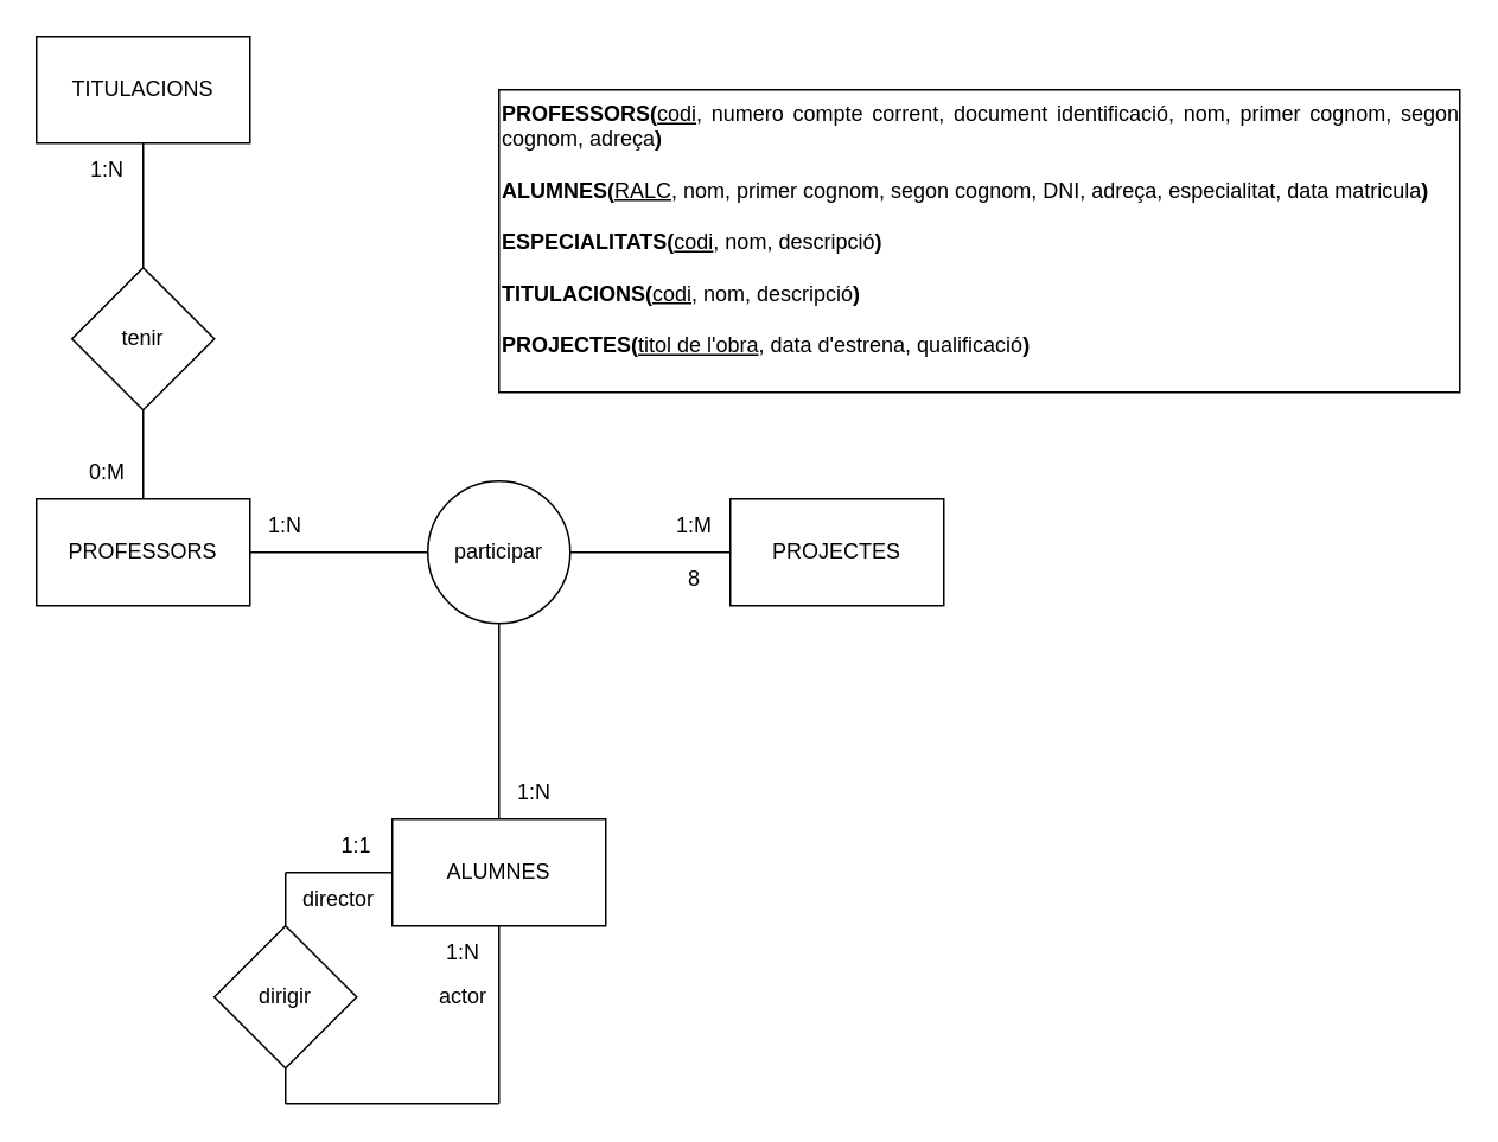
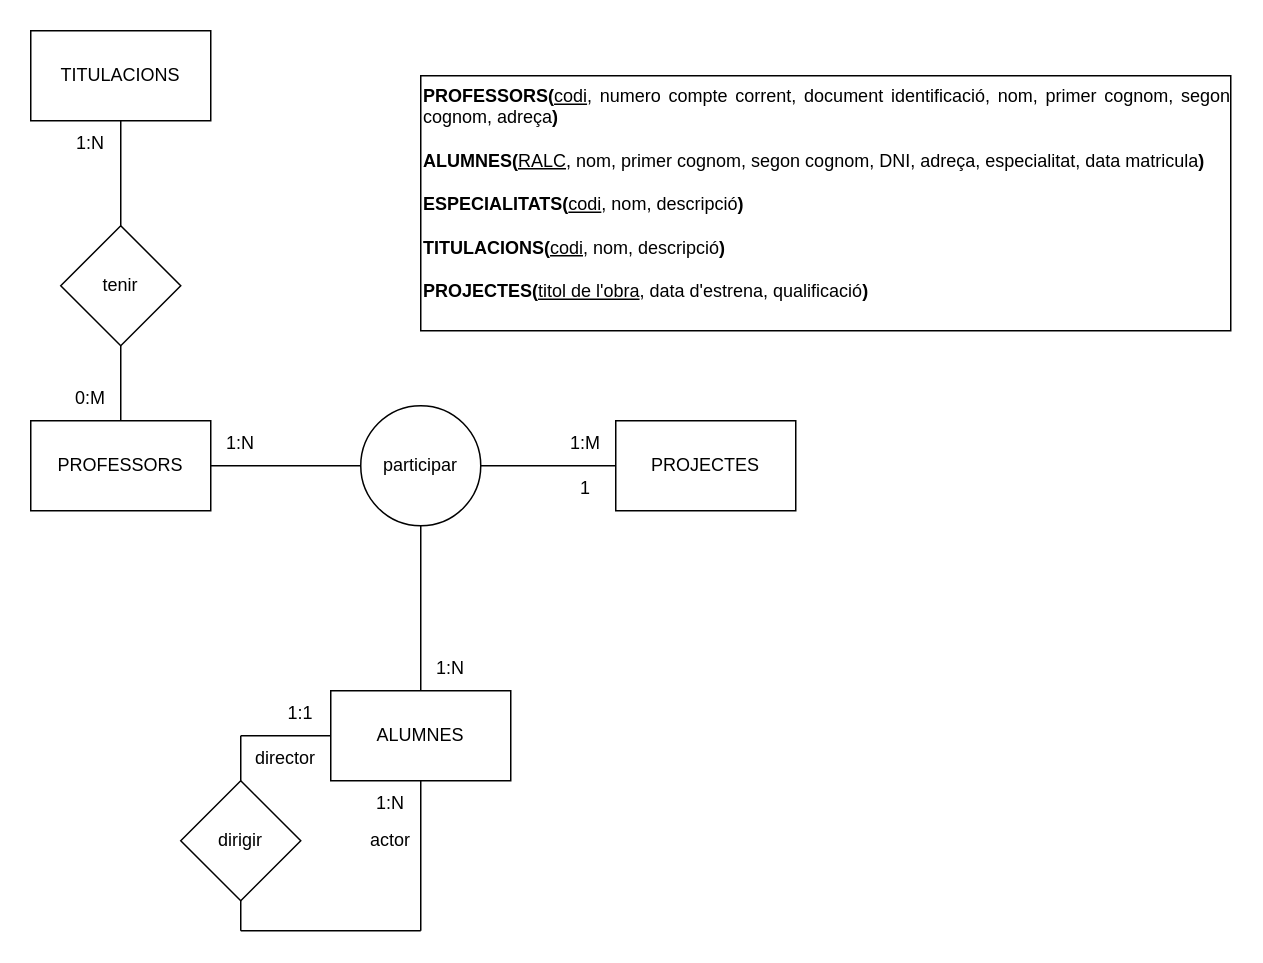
- <mxCell id="25" value="8" style="text;html=1;align=center;verticalAlign=middle;whiteSpace=wrap;rounded=0;" parent="1" vertex="1"><mxGeometry x="360" y="310" width="60" height="30" as="geometry" /></mxCell>
+ <mxCell id="25" value="1" style="text;html=1;align=center;verticalAlign=middle;whiteSpace=wrap;rounded=0;" parent="1" vertex="1"><mxGeometry x="360" y="310" width="60" height="30" as="geometry" /></mxCell>
